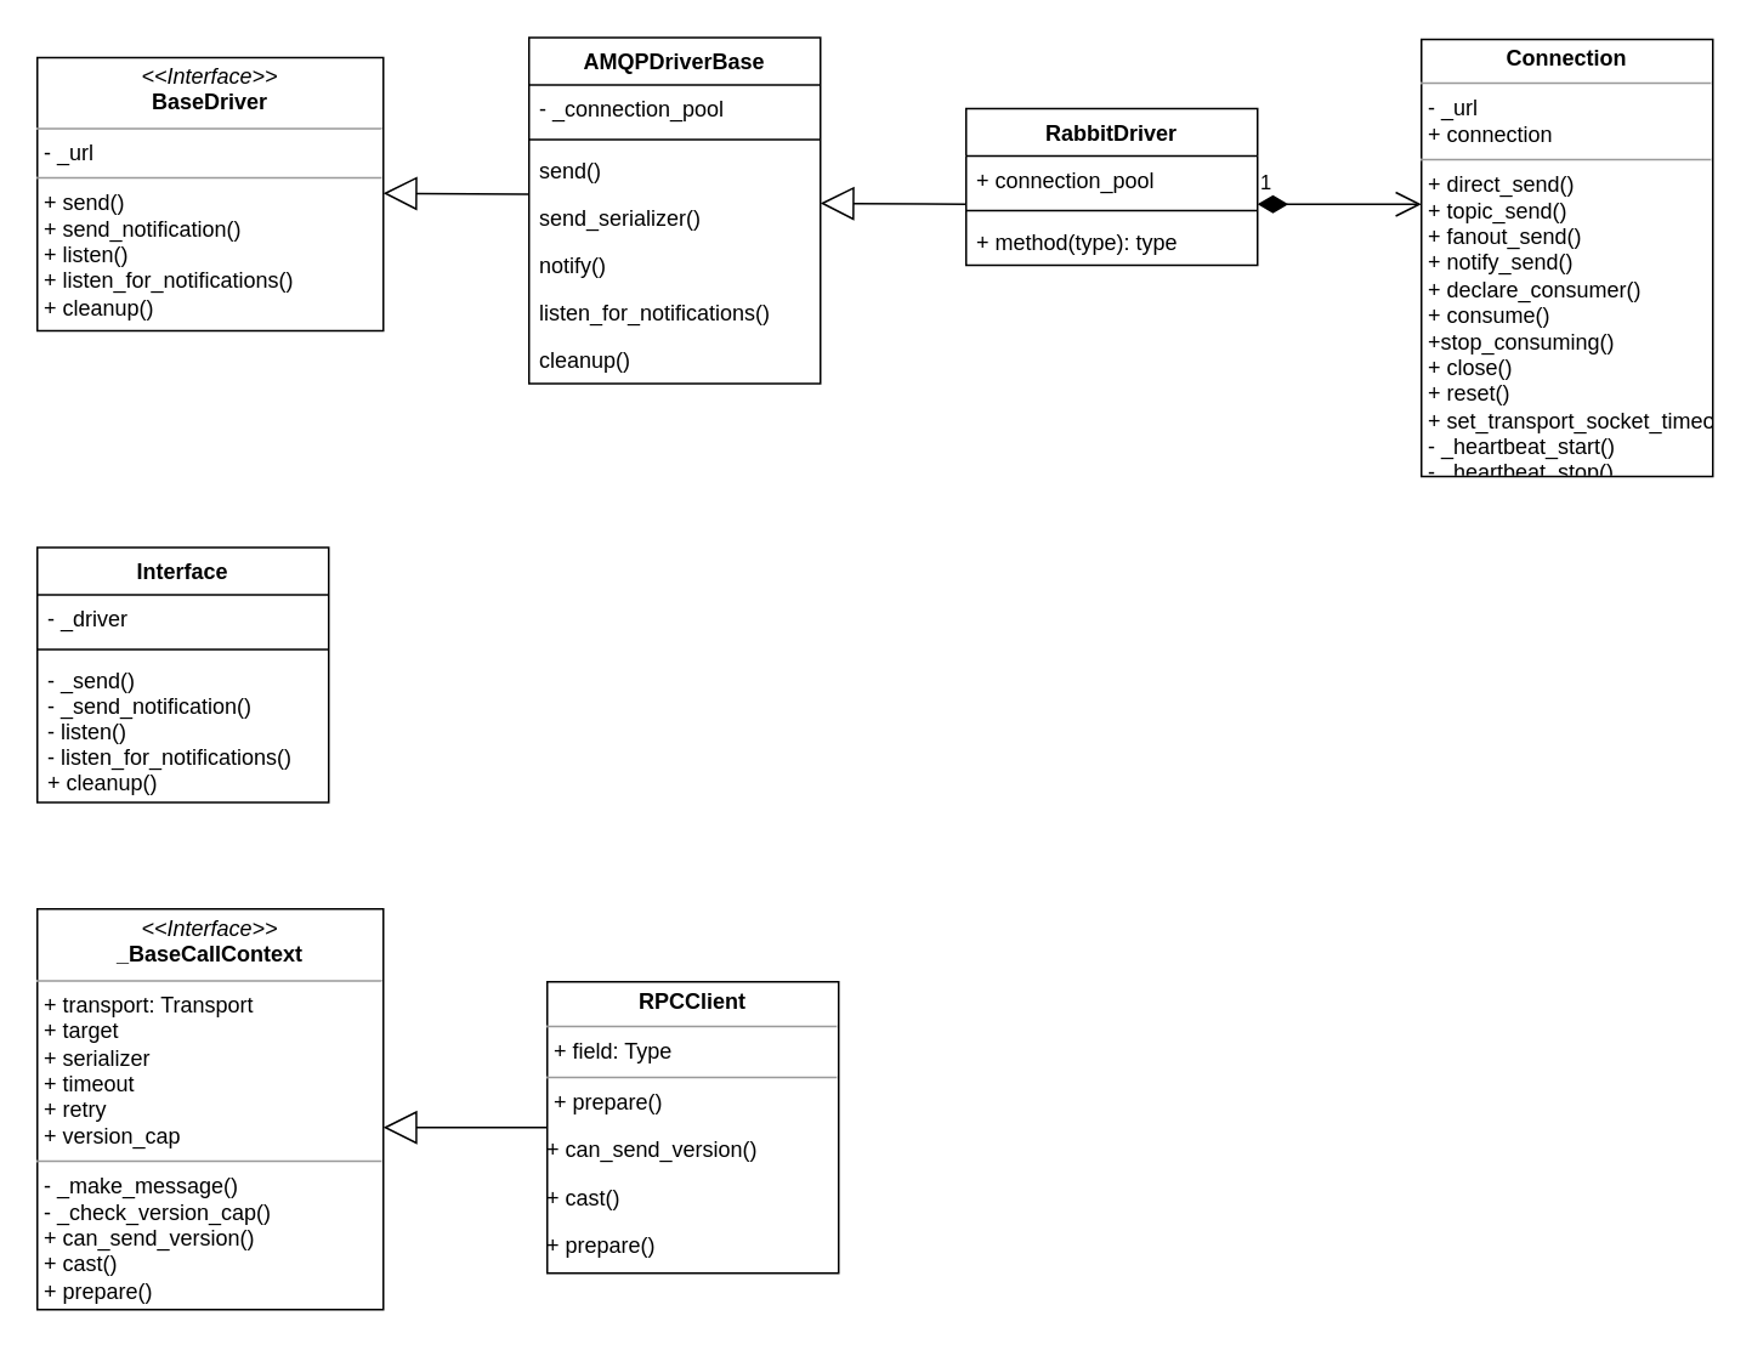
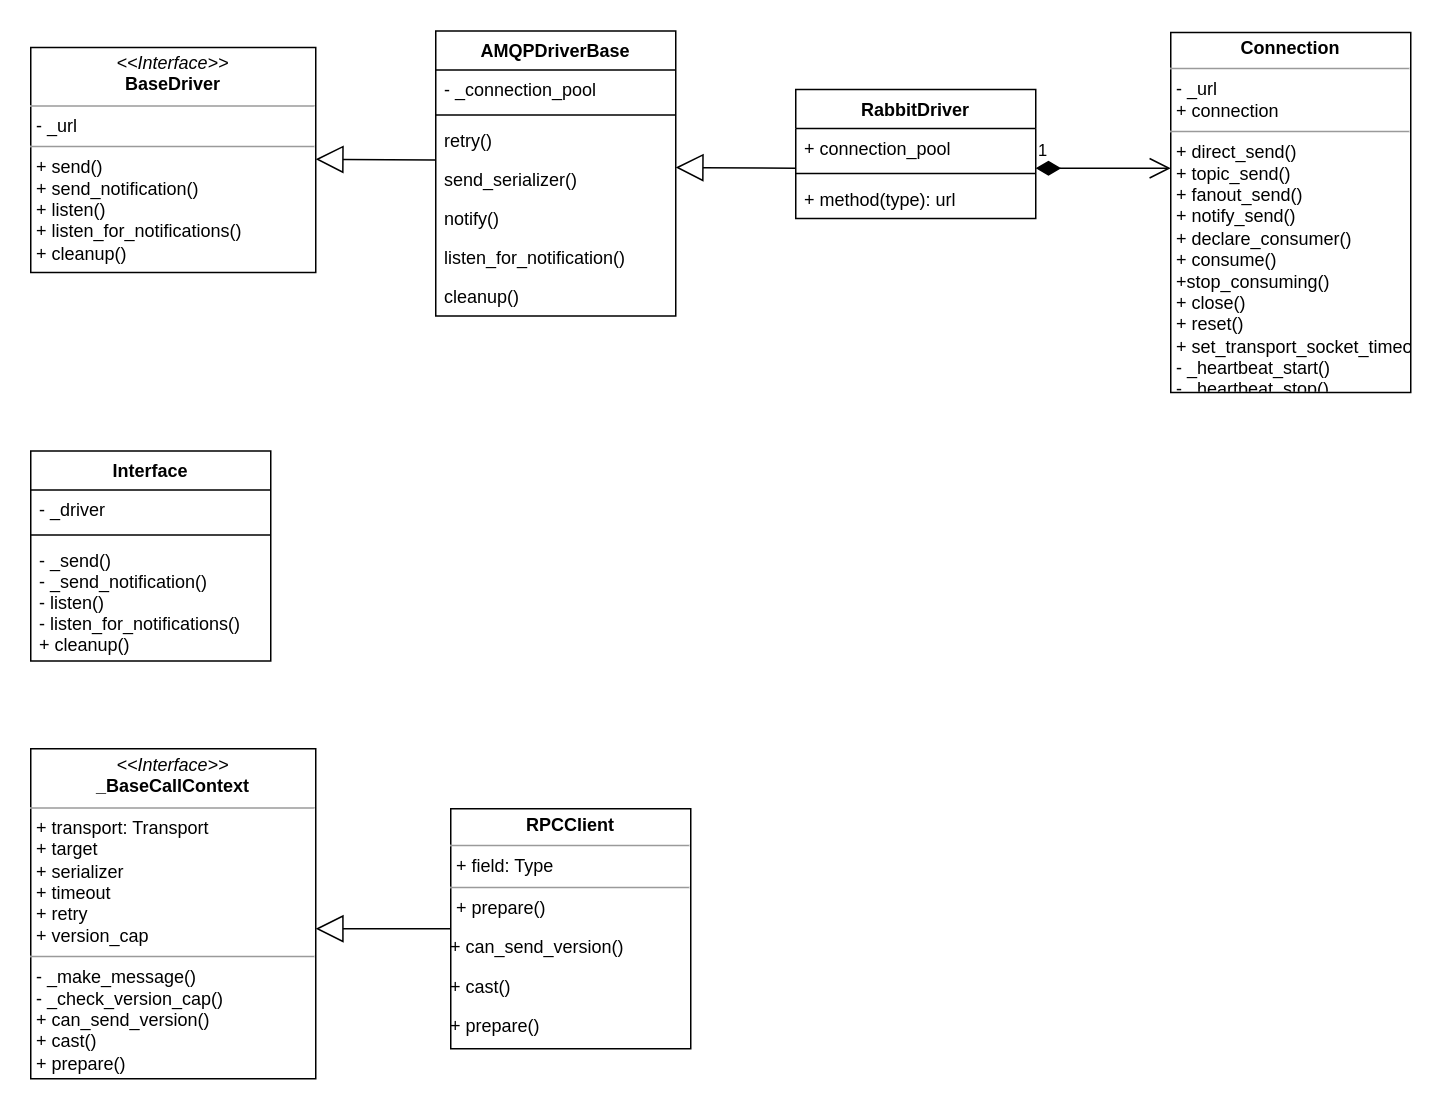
- <mxCell id="5" value="send()" style="text;strokeColor=none;fillColor=none;align=left;verticalAlign=top;spacingLeft=4;spacingRight=4;overflow=hidden;rotatable=0;points=[[0,0.5],[1,0.5]];portConstraint=eastwest;" vertex="1" parent="2"><mxGeometry y="60" width="160" height="26" as="geometry" /></mxCell>
+ <mxCell id="5" value="retry()" style="text;strokeColor=none;fillColor=none;align=left;verticalAlign=top;spacingLeft=4;spacingRight=4;overflow=hidden;rotatable=0;points=[[0,0.5],[1,0.5]];portConstraint=eastwest;" vertex="1" parent="2"><mxGeometry y="60" width="160" height="26" as="geometry" /></mxCell>
- <mxCell id="13" value="+ method(type): type" style="text;strokeColor=none;fillColor=none;align=left;verticalAlign=top;spacingLeft=4;spacingRight=4;overflow=hidden;rotatable=0;points=[[0,0.5],[1,0.5]];portConstraint=eastwest;" vertex="1" parent="10"><mxGeometry y="60" width="160" height="26" as="geometry" /></mxCell>
+ <mxCell id="13" value="+ method(type): url" style="text;strokeColor=none;fillColor=none;align=left;verticalAlign=top;spacingLeft=4;spacingRight=4;overflow=hidden;rotatable=0;points=[[0,0.5],[1,0.5]];portConstraint=eastwest;" vertex="1" parent="10"><mxGeometry y="60" width="160" height="26" as="geometry" /></mxCell>
- <mxCell id="8" value="listen_for_notifications()" style="text;strokeColor=none;fillColor=none;align=left;verticalAlign=top;spacingLeft=4;spacingRight=4;overflow=hidden;rotatable=0;points=[[0,0.5],[1,0.5]];portConstraint=eastwest;" vertex="1" parent="2"><mxGeometry y="138" width="160" height="26" as="geometry" /></mxCell>
+ <mxCell id="8" value="listen_for_notification()" style="text;strokeColor=none;fillColor=none;align=left;verticalAlign=top;spacingLeft=4;spacingRight=4;overflow=hidden;rotatable=0;points=[[0,0.5],[1,0.5]];portConstraint=eastwest;" vertex="1" parent="2"><mxGeometry y="138" width="160" height="26" as="geometry" /></mxCell>
